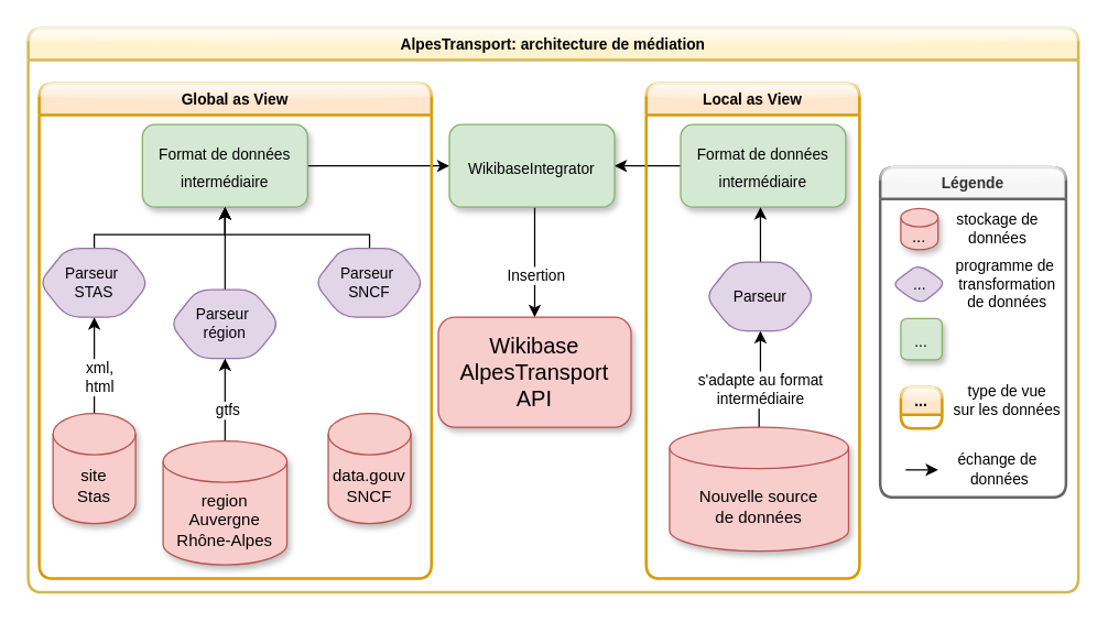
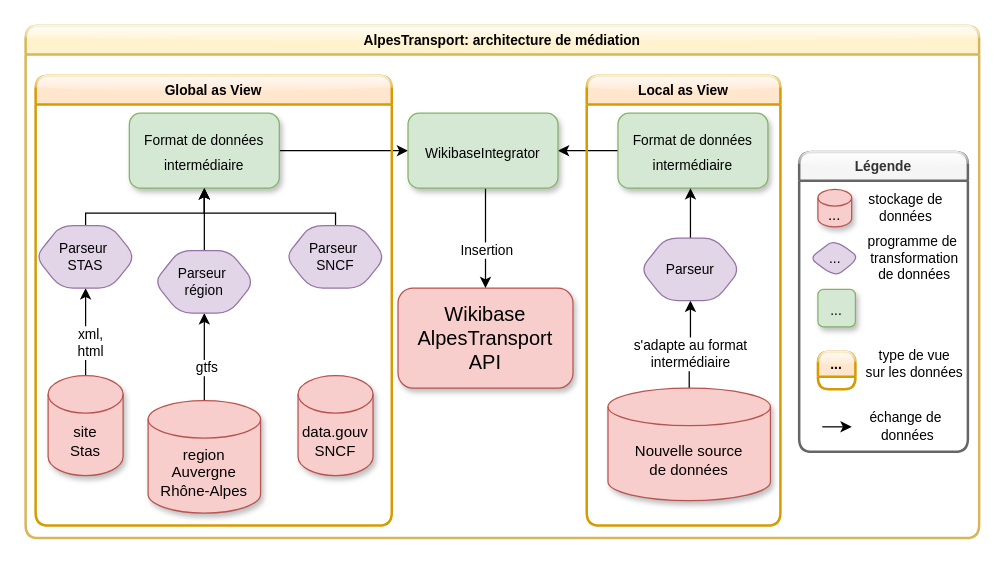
- <mxCell id="17" value="Parseur&amp;nbsp;&lt;br&gt;région" style="shape=hexagon;perimeter=hexagonPerimeter2;whiteSpace=wrap;html=1;fixedSize=1;rounded=1;shadow=0;glass=0;sketch=0;fontSize=11;fillColor=#e1d5e7;strokeColor=#9673a6;" vertex="1" parent="1"><mxGeometry x="123" y="210" width="80" height="50" as="geometry" /></mxCell>
+ <mxCell id="17" value="Parseur&amp;nbsp;&lt;br&gt;région" style="shape=hexagon;perimeter=hexagonPerimeter2;whiteSpace=wrap;html=1;fixedSize=1;rounded=1;shadow=0;glass=0;sketch=0;fontSize=11;fillColor=#e1d5e7;strokeColor=#9673a6;" vertex="1" parent="1"><mxGeometry x="123" y="200" width="80" height="50" as="geometry" /></mxCell>
